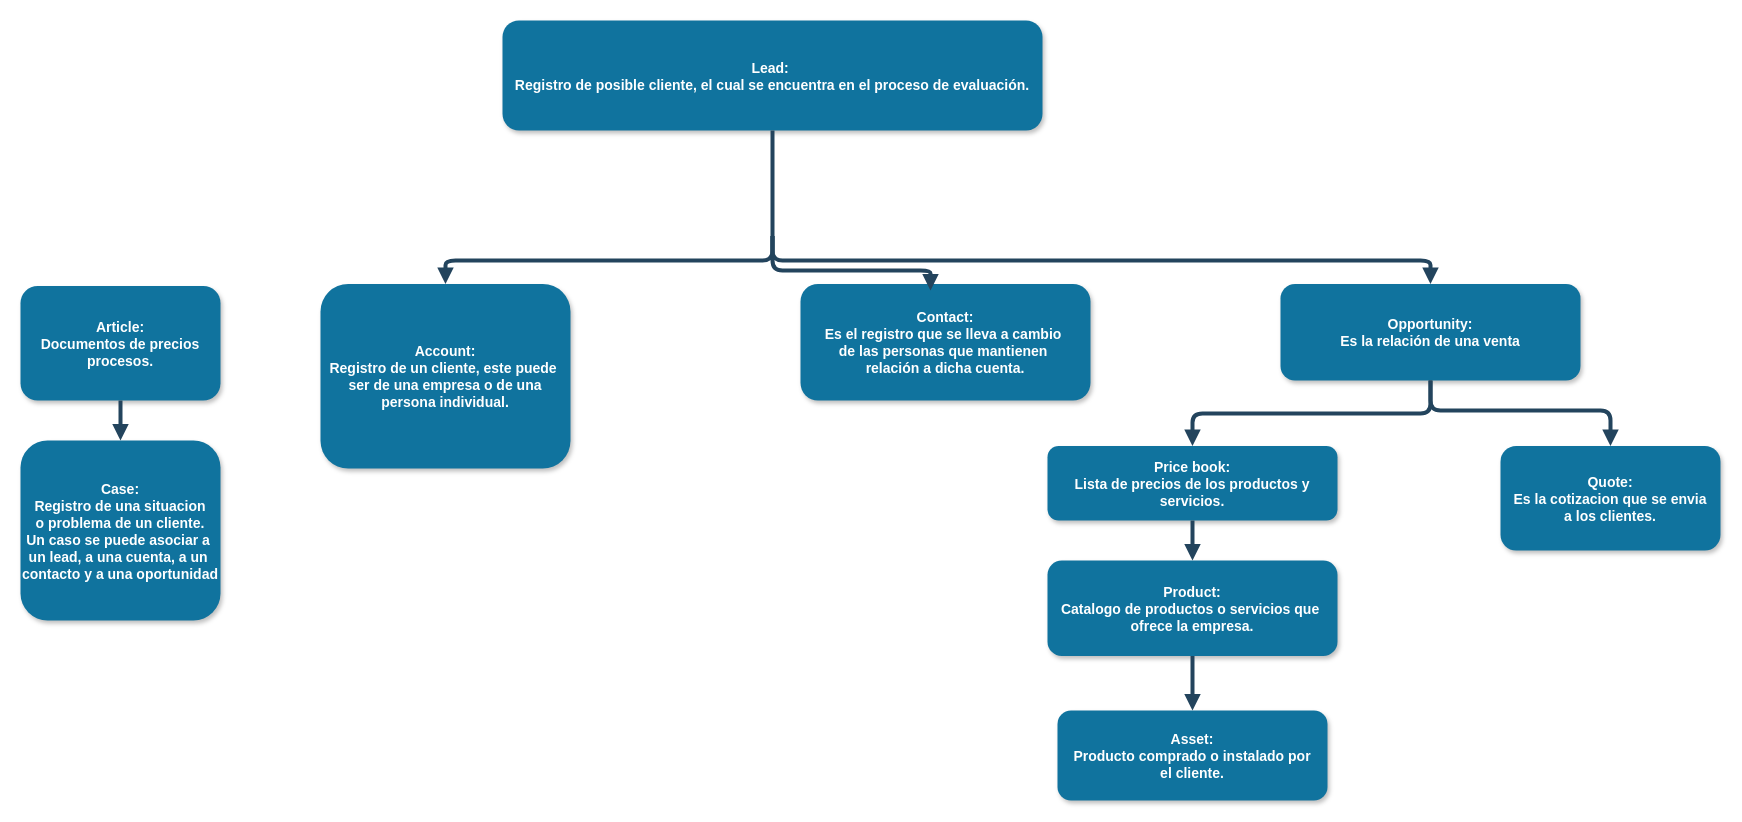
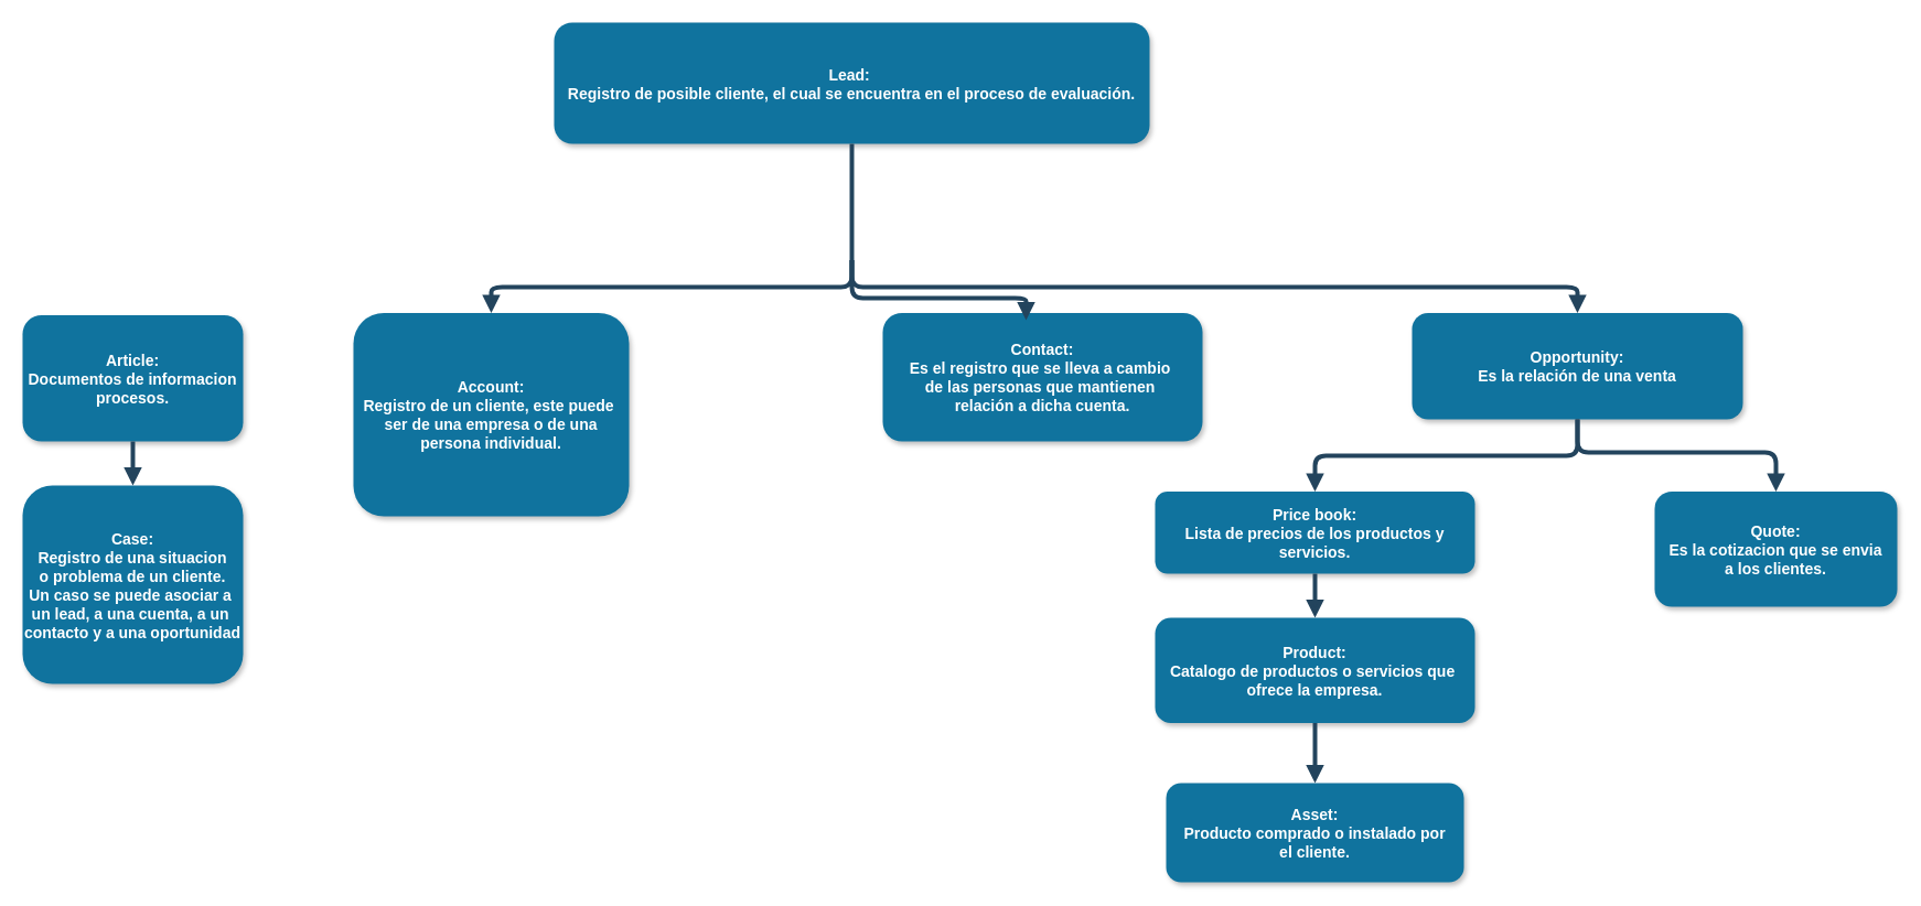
- <mxCell id="6" value="Article:&#10;Documentos de precios&#10;procesos." style="rounded=1;fillColor=#10739E;strokeColor=none;shadow=1;gradientColor=none;fontStyle=1;fontColor=#FFFFFF;fontSize=14;" vertex="1" parent="1"><mxGeometry x="20" y="285.5" width="200" height="114.5" as="geometry" /></mxCell>
+ <mxCell id="6" value="Article:&#10;Documentos de informacion&#10;procesos." style="rounded=1;fillColor=#10739E;strokeColor=none;shadow=1;gradientColor=none;fontStyle=1;fontColor=#FFFFFF;fontSize=14;" vertex="1" parent="1"><mxGeometry x="20" y="285.5" width="200" height="114.5" as="geometry" /></mxCell>
